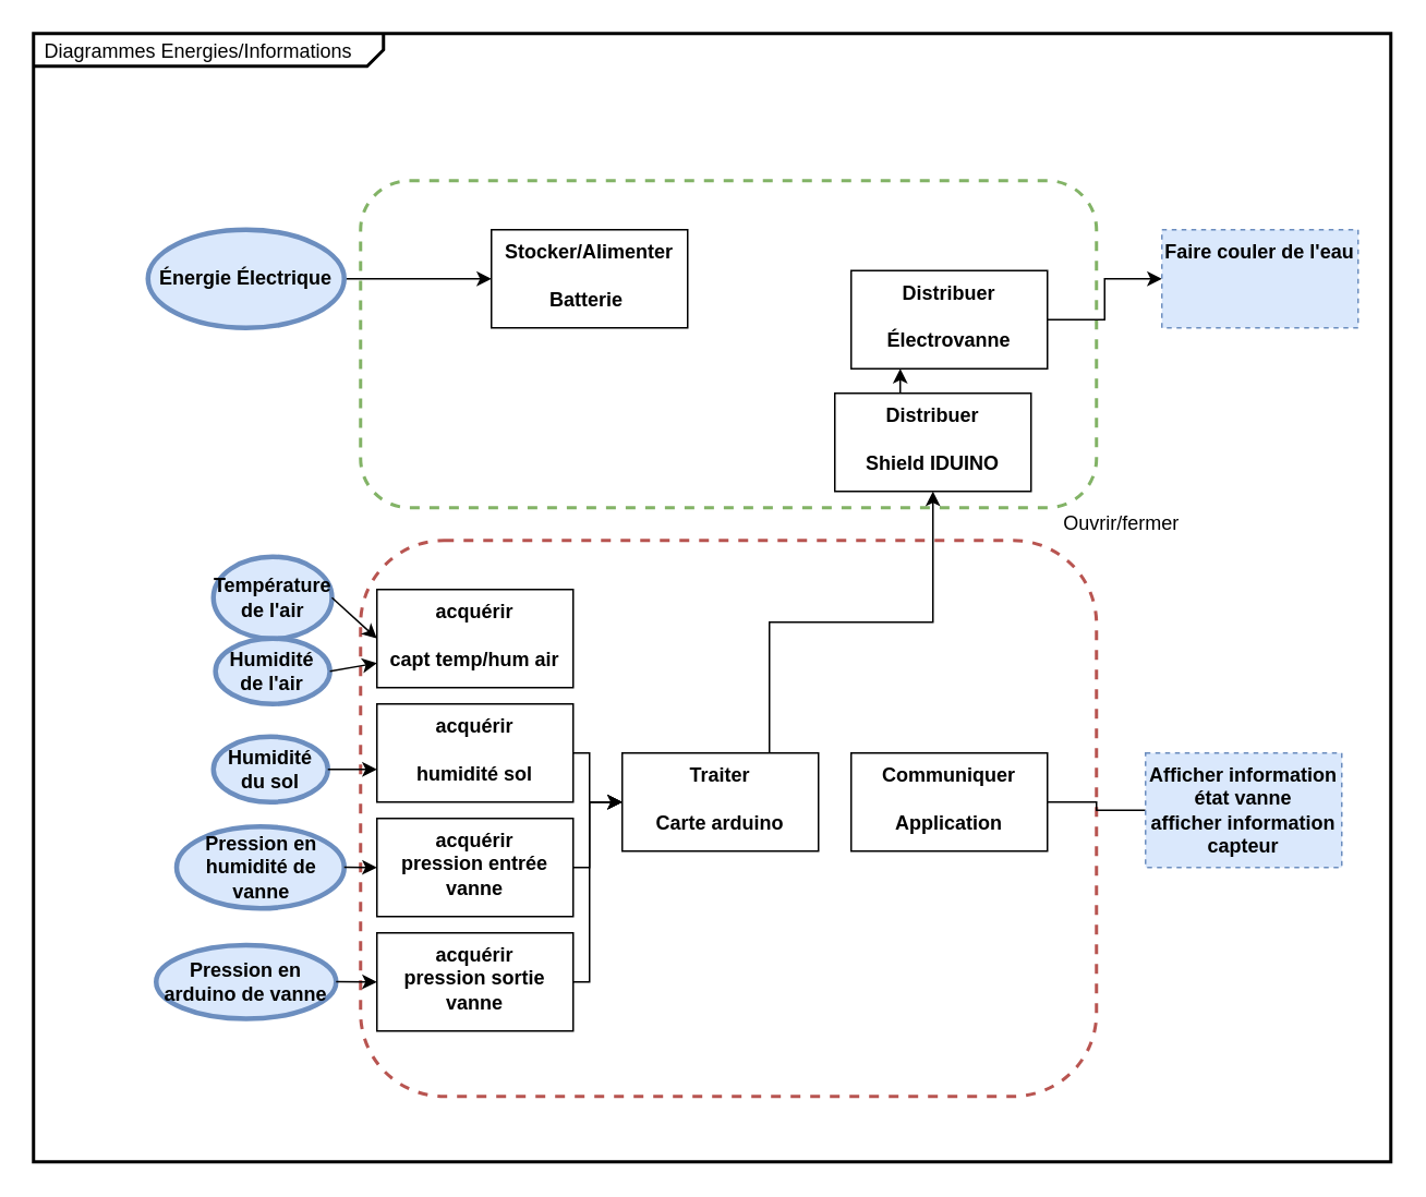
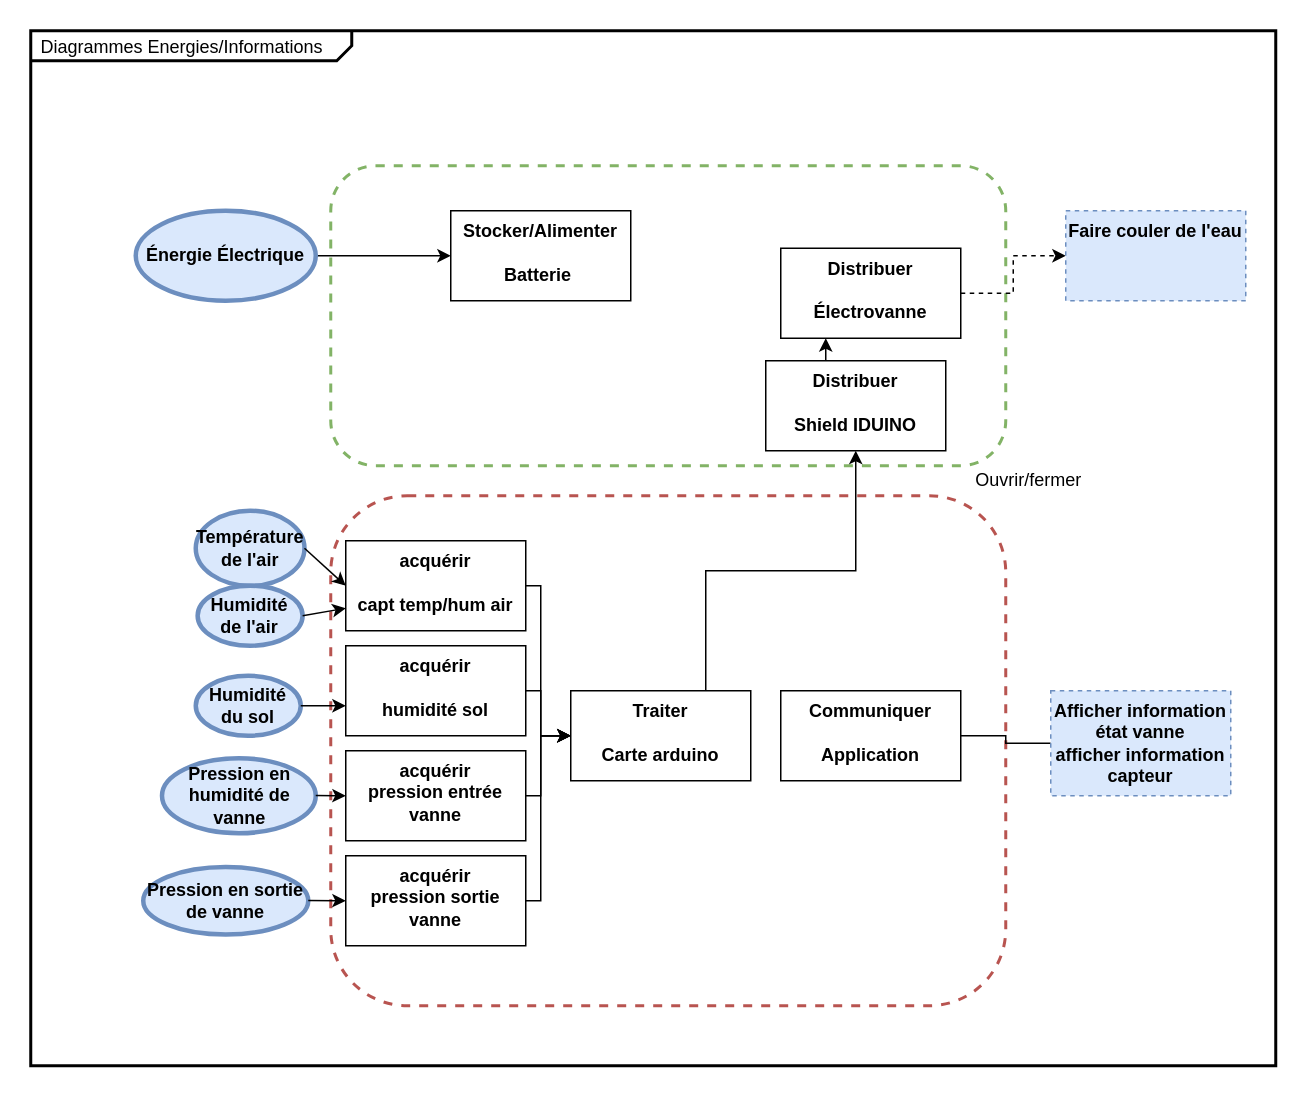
- <mxCell id="7" style="edgeStyle=orthogonalEdgeStyle;rounded=0;orthogonalLoop=1;jettySize=auto;html=1;entryX=0;entryY=0.5;entryDx=0;entryDy=0;" parent="1" source="8" target="9" edge="1"><mxGeometry relative="1" as="geometry"><mxPoint x="750" y="170" as="targetPoint" /></mxGeometry></mxCell>
+ <mxCell id="7" style="edgeStyle=orthogonalEdgeStyle;rounded=0;orthogonalLoop=1;jettySize=auto;html=1;entryX=0;entryY=0.5;entryDx=0;entryDy=0;dashed=1;" parent="1" source="8" target="9" edge="1"><mxGeometry relative="1" as="geometry"><mxPoint x="750" y="170" as="targetPoint" /></mxGeometry></mxCell>
+ <mxCell id="13" style="edgeStyle=orthogonalEdgeStyle;rounded=0;orthogonalLoop=1;jettySize=auto;html=1;exitX=1;exitY=0.5;exitDx=0;exitDy=0;entryX=0;entryY=0.5;entryDx=0;entryDy=0;" parent="1" source="14" target="22" edge="1"><mxGeometry relative="1" as="geometry"><Array as="points"><mxPoint x="360" y="390" /><mxPoint x="360" y="490" /></Array></mxGeometry></mxCell>
- <mxCell id="28" value="Pression en arduino de vanne" style="shape=ellipse;html=1;strokeWidth=3;fontStyle=1;whiteSpace=wrap;align=center;perimeter=ellipsePerimeter;fillColor=#dae8fc;strokeColor=#6c8ebf;" vertex="1" parent="1"><mxGeometry x="95" y="577.5" width="110" height="45" as="geometry" /></mxCell>
+ <mxCell id="28" value="Pression en sortie de vanne" style="shape=ellipse;html=1;strokeWidth=3;fontStyle=1;whiteSpace=wrap;align=center;perimeter=ellipsePerimeter;fillColor=#dae8fc;strokeColor=#6c8ebf;" vertex="1" parent="1"><mxGeometry x="95" y="577.5" width="110" height="45" as="geometry" /></mxCell>
